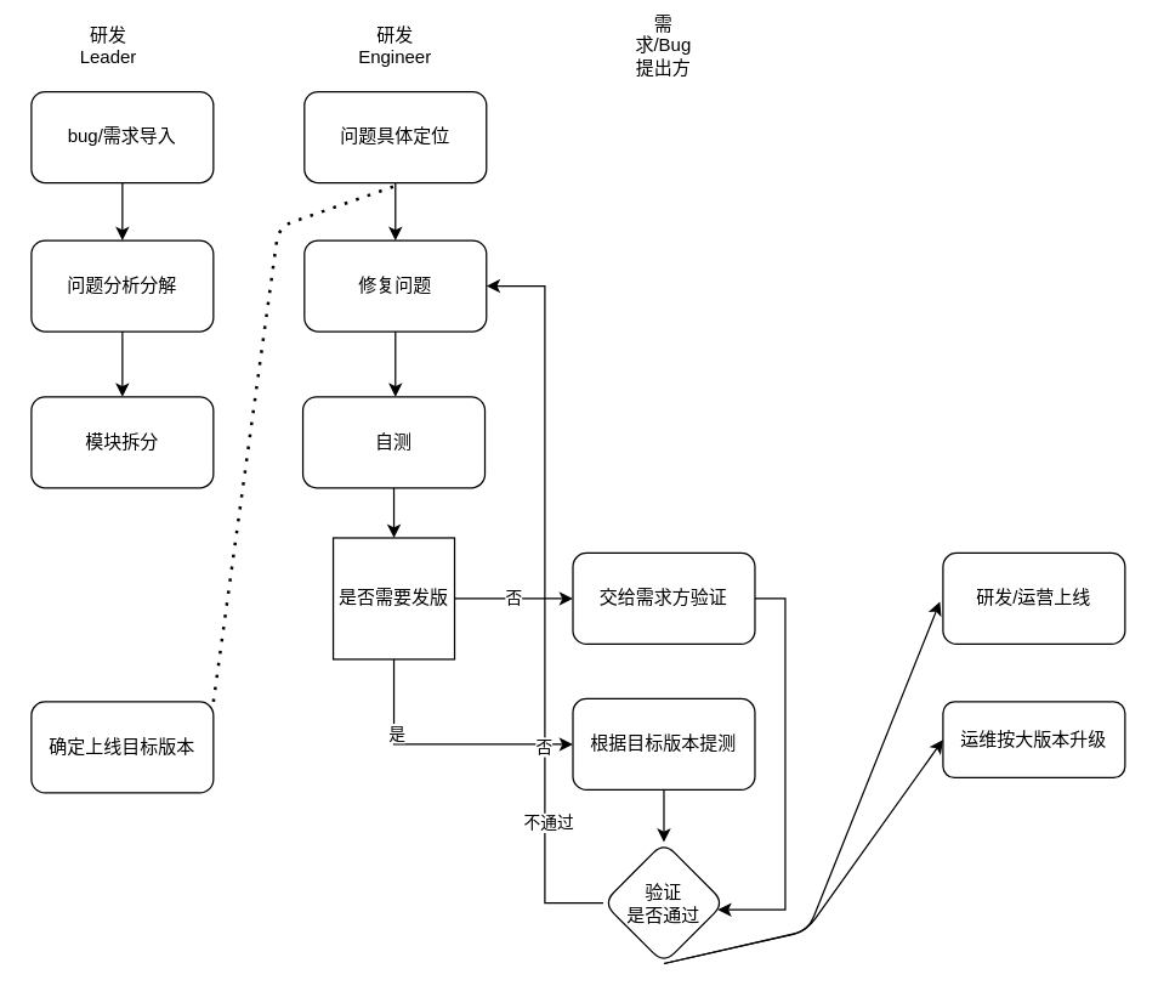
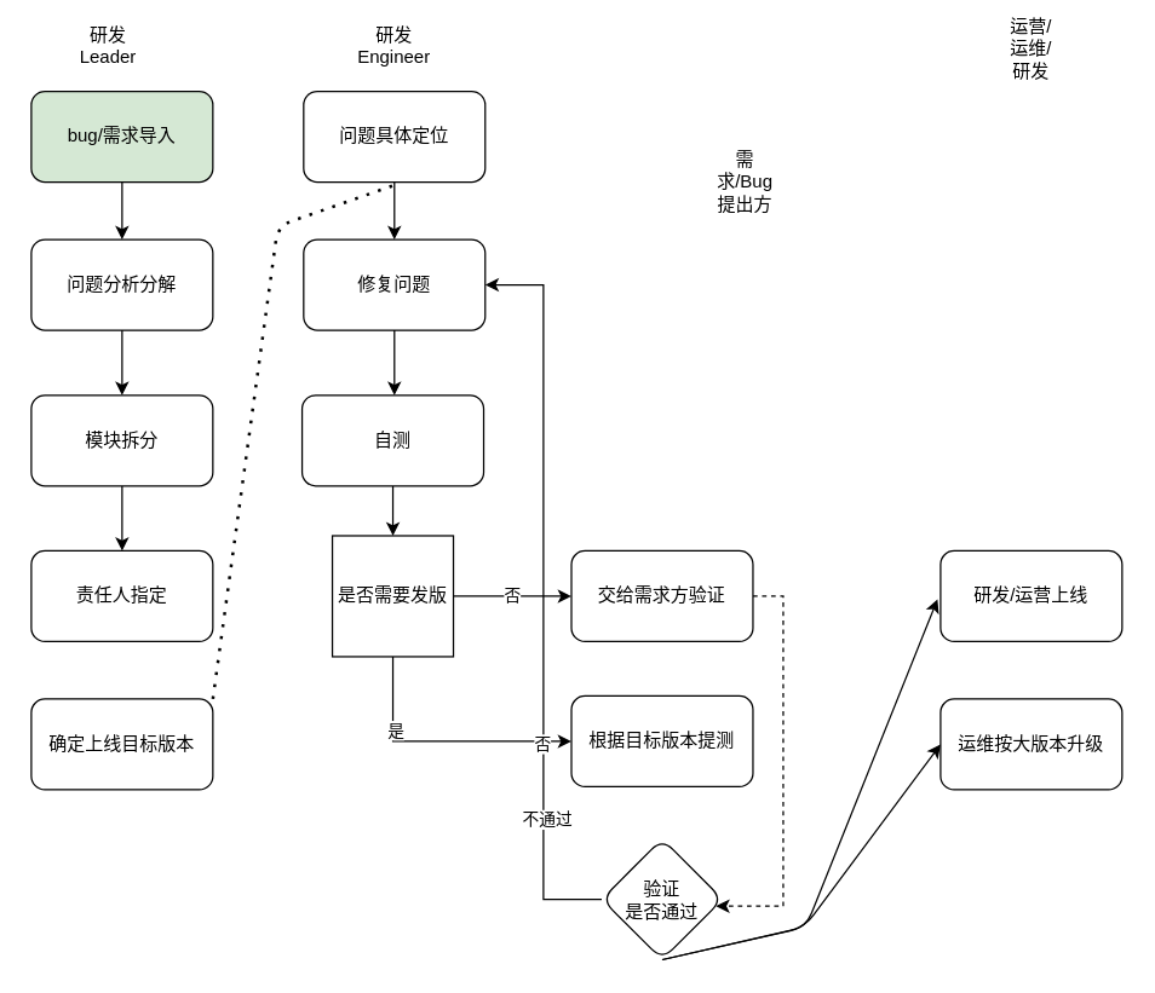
- <mxCell id="34" value="需求/Bug提出方" style="text;html=1;strokeColor=none;fillColor=none;align=center;verticalAlign=middle;whiteSpace=wrap;rounded=0;" vertex="1" parent="1"><mxGeometry x="417" y="20" width="40" height="20" as="geometry" /></mxCell>
+ <mxCell id="34" value="需求/Bug提出方" style="text;html=1;strokeColor=none;fillColor=none;align=center;verticalAlign=middle;whiteSpace=wrap;rounded=0;" vertex="1" parent="1"><mxGeometry x="472" y="110" width="40" height="20" as="geometry" /></mxCell>
+ <mxCell id="24" value="运营/运维/研发" style="text;html=1;strokeColor=none;fillColor=none;align=center;verticalAlign=middle;whiteSpace=wrap;rounded=0;" vertex="1" parent="1"><mxGeometry x="661" y="22" width="40" height="20" as="geometry" /></mxCell>
- <mxCell id="3" value="bug/需求导入" style="rounded=1;whiteSpace=wrap;html=1;" vertex="1" parent="1"><mxGeometry x="20" y="60" width="120" height="60" as="geometry" /></mxCell>
+ <mxCell id="3" value="bug/需求导入" style="rounded=1;whiteSpace=wrap;html=1;fillColor=#d5e8d4;" vertex="1" parent="1"><mxGeometry x="20" y="60" width="120" height="60" as="geometry" /></mxCell>
+ <mxCell id="6" value="" style="edgeStyle=orthogonalEdgeStyle;rounded=0;orthogonalLoop=1;jettySize=auto;html=1;" edge="1" parent="1" source="7" target="8"><mxGeometry relative="1" as="geometry" /></mxCell>
+ <mxCell id="8" value="责任人指定" style="whiteSpace=wrap;html=1;rounded=1;" vertex="1" parent="1"><mxGeometry x="20" y="364" width="120" height="60" as="geometry" /></mxCell>
- <mxCell id="27" value="运维按大版本升级" style="whiteSpace=wrap;html=1;rounded=1;" vertex="1" parent="1"><mxGeometry x="621" y="462" width="120" height="50" as="geometry" /></mxCell>
+ <mxCell id="27" value="运维按大版本升级" style="whiteSpace=wrap;html=1;rounded=1;" vertex="1" parent="1"><mxGeometry x="621" y="462" width="120" height="60" as="geometry" /></mxCell>
- <mxCell id="25" value="" style="edgeStyle=orthogonalEdgeStyle;rounded=0;orthogonalLoop=1;jettySize=auto;html=1;exitX=1;exitY=0.5;exitDx=0;exitDy=0;" edge="1" parent="1" source="26" target="33"><mxGeometry relative="1" as="geometry"><Array as="points"><mxPoint x="517" y="394" /><mxPoint x="517" y="599" /></Array></mxGeometry></mxCell>
+ <mxCell id="25" value="" style="edgeStyle=orthogonalEdgeStyle;rounded=0;orthogonalLoop=1;jettySize=auto;html=1;exitX=1;exitY=0.5;exitDx=0;exitDy=0;dashed=1;" edge="1" parent="1" source="26" target="33"><mxGeometry relative="1" as="geometry"><Array as="points"><mxPoint x="517" y="394" /><mxPoint x="517" y="599" /></Array></mxGeometry></mxCell>
- <mxCell id="28" value="" style="edgeStyle=orthogonalEdgeStyle;rounded=0;orthogonalLoop=1;jettySize=auto;html=1;entryX=0.5;entryY=0;entryDx=0;entryDy=0;" edge="1" parent="1" source="29" target="33"><mxGeometry relative="1" as="geometry"><mxPoint x="399" y="582" as="targetPoint" /></mxGeometry></mxCell>
